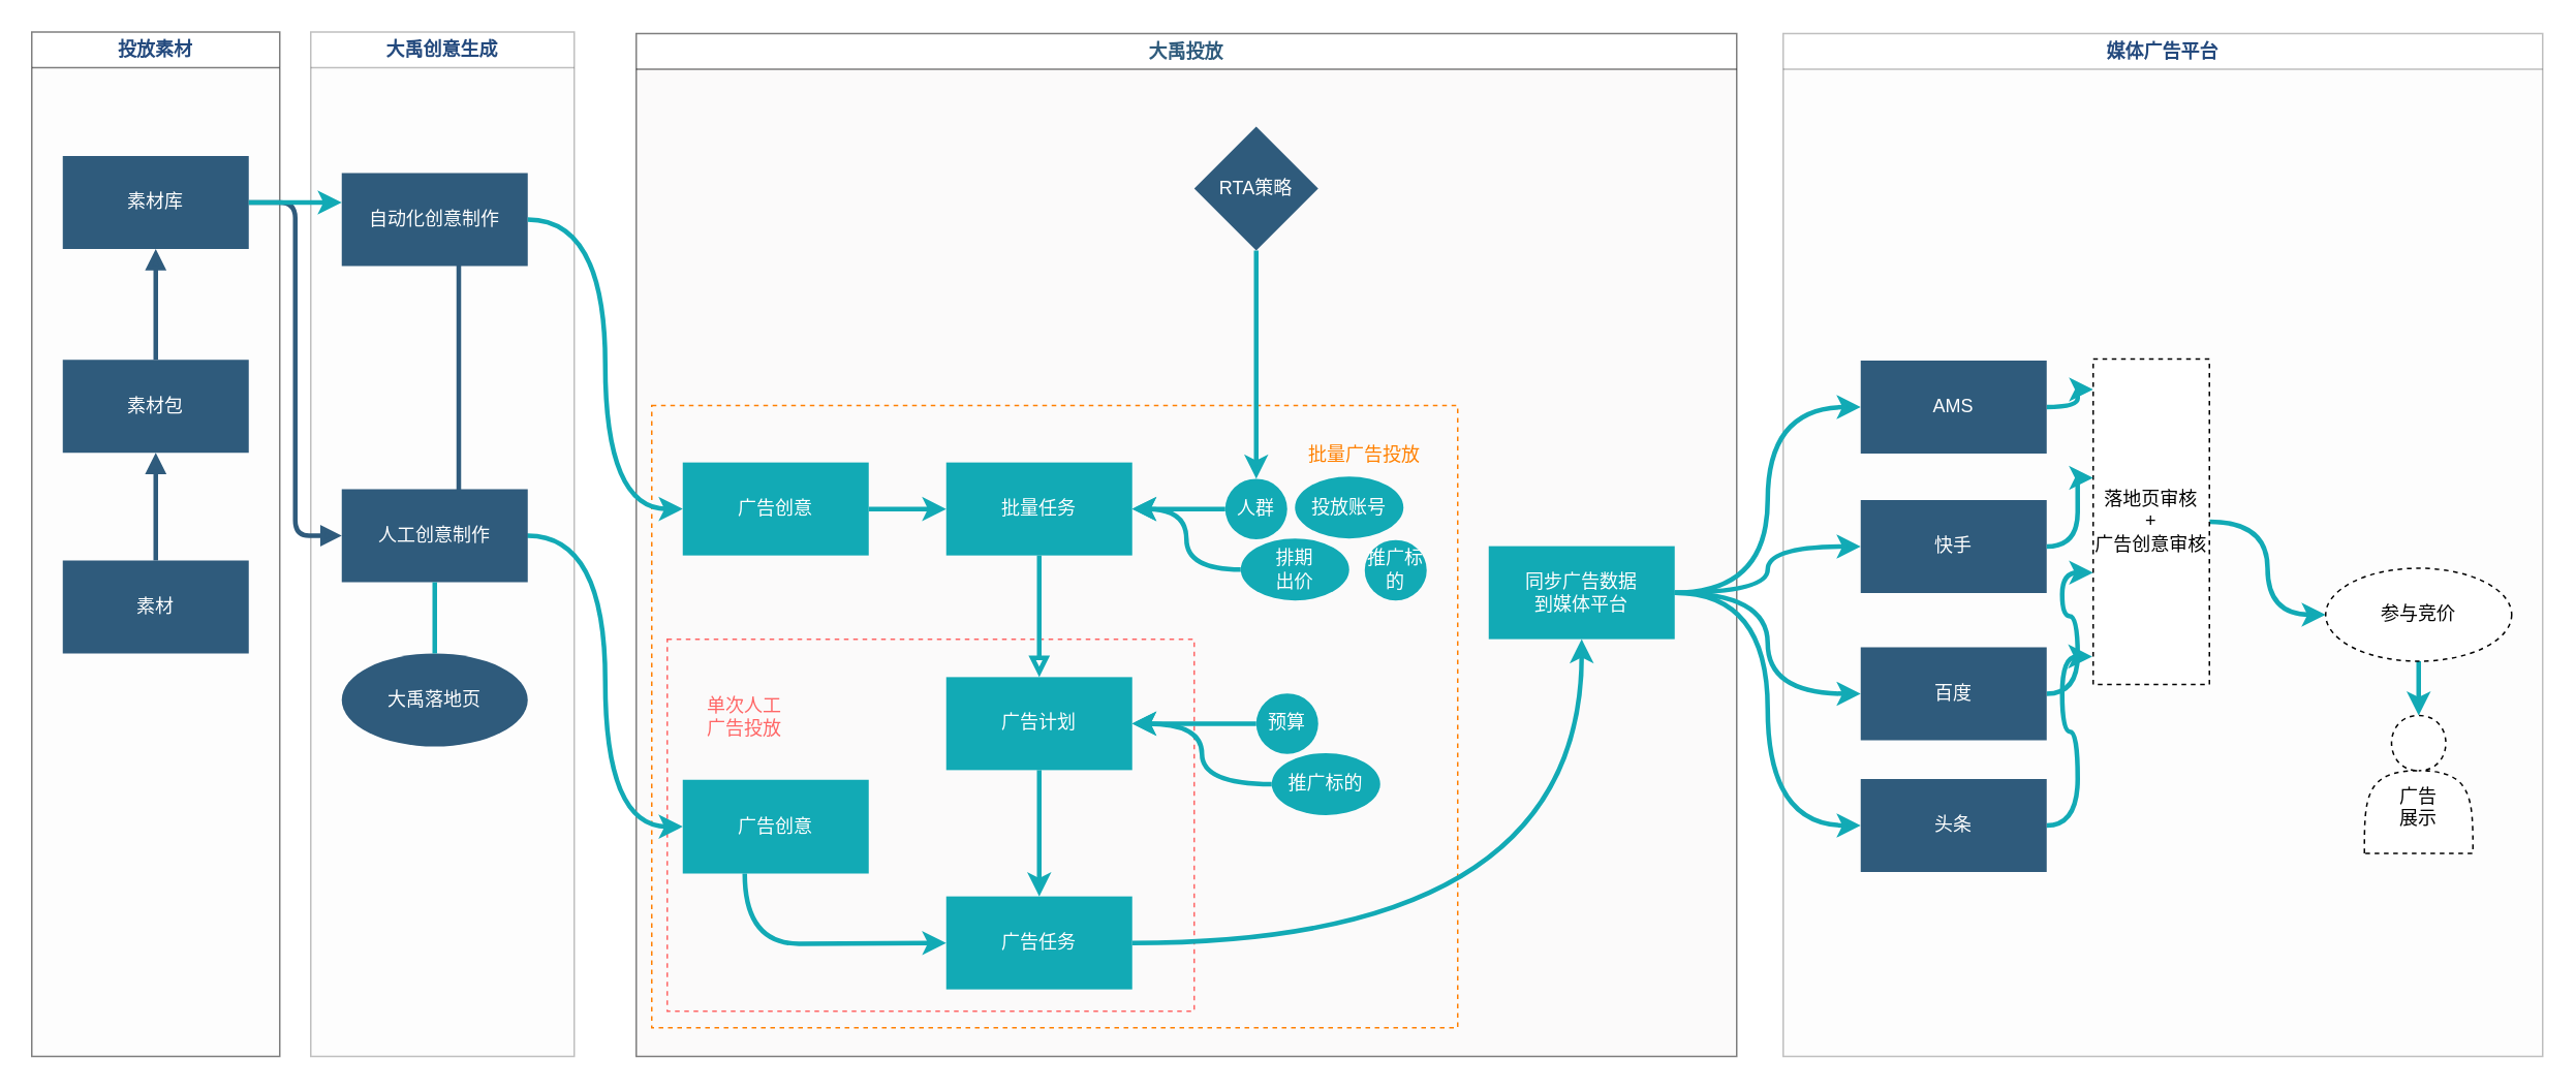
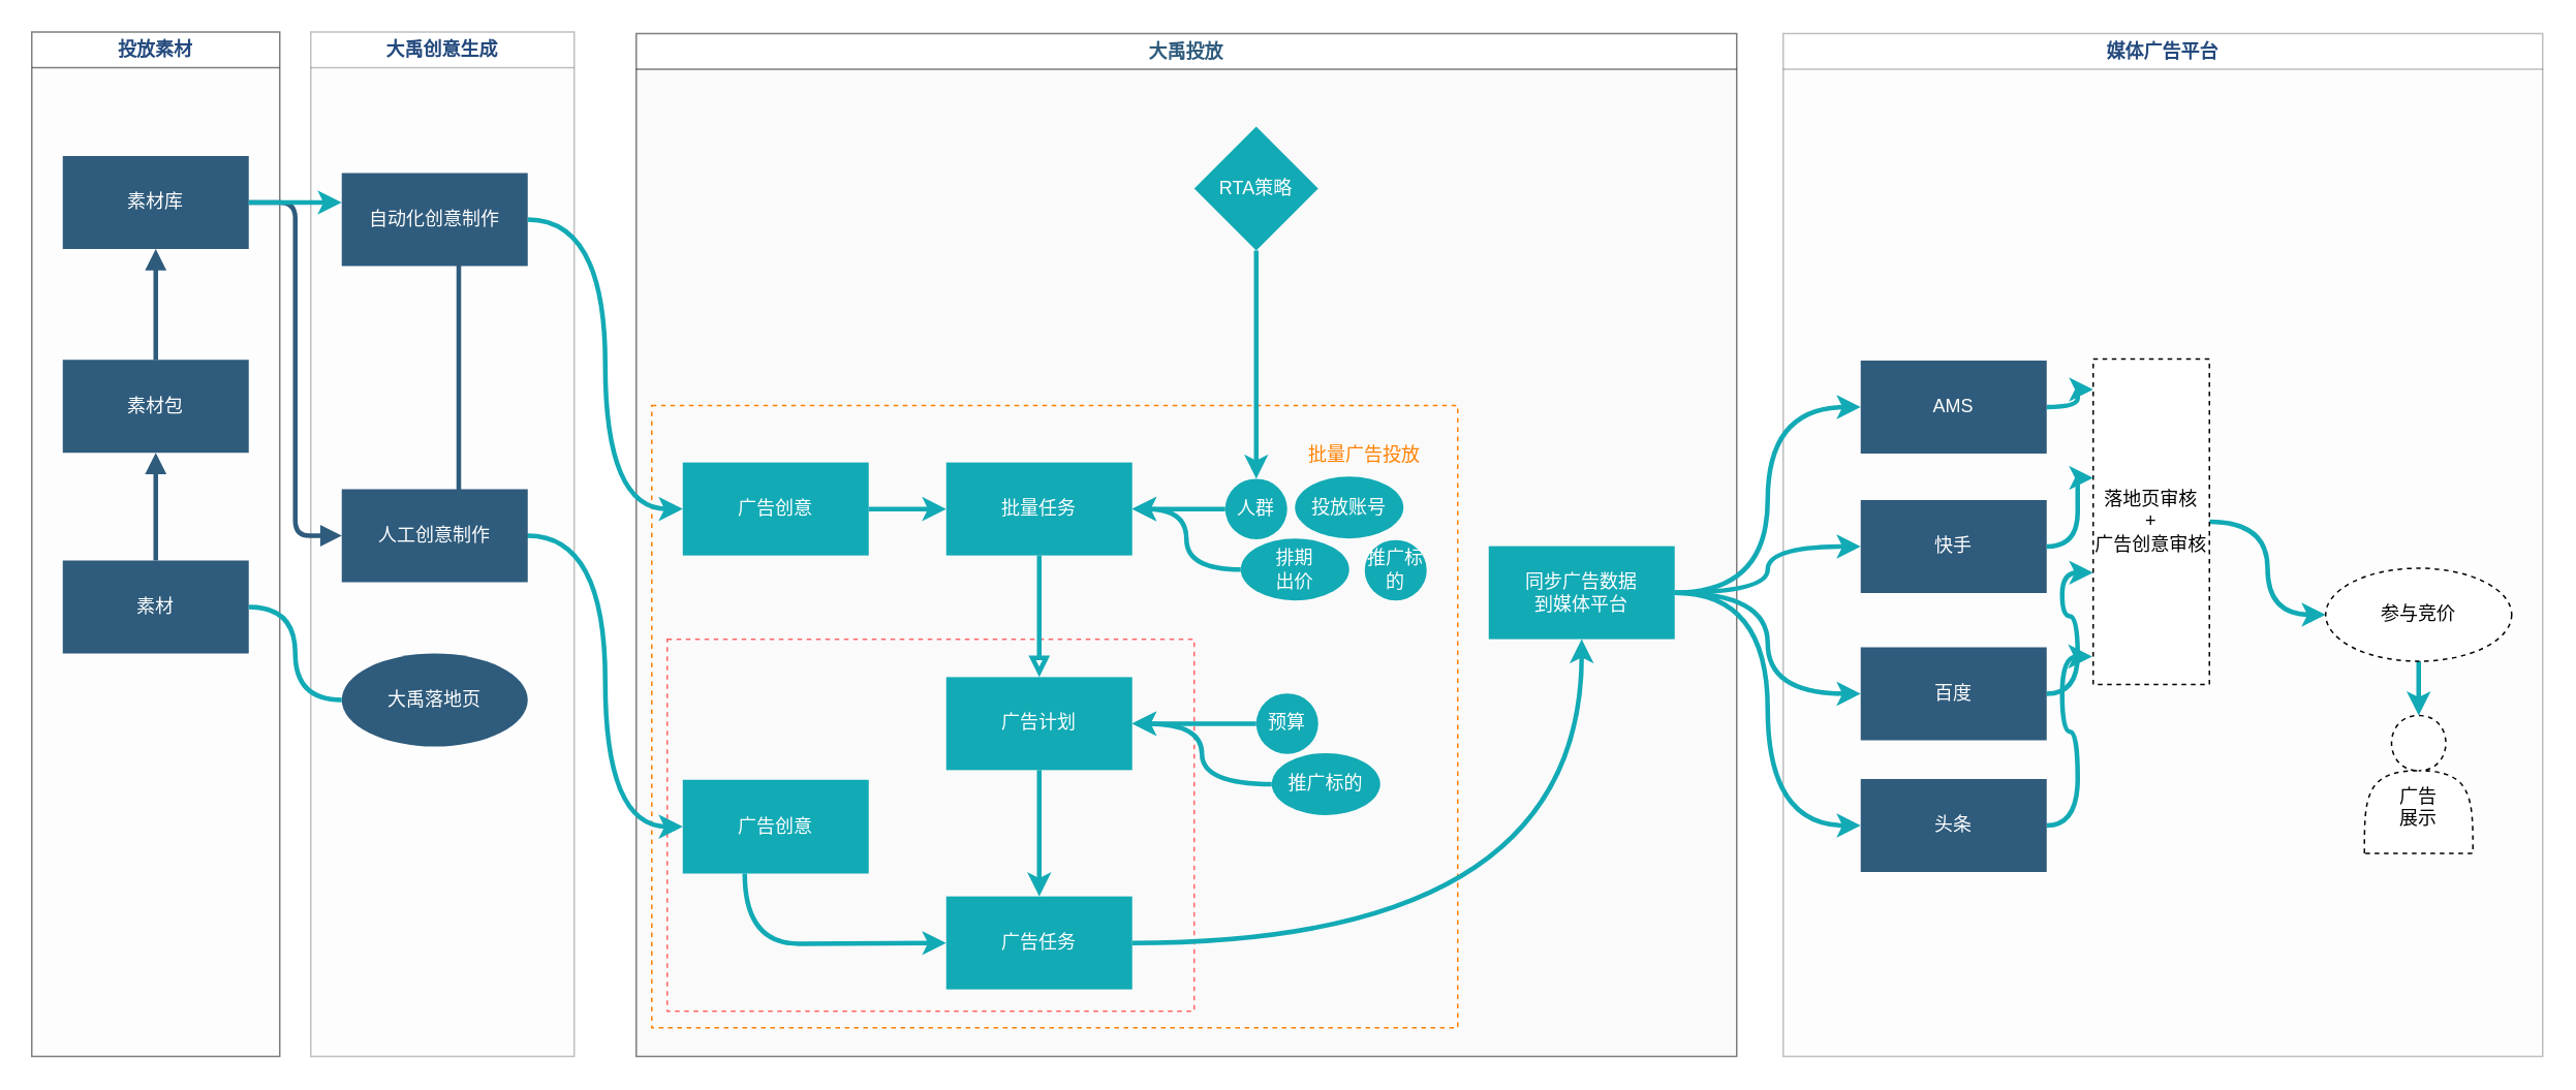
- <mxCell id="48" value="&lt;font color=&quot;#ffffff&quot;&gt;RTA策略&lt;/font&gt;" style="rhombus;whiteSpace=wrap;html=1;fillColor=#2f5b7c;strokeColor=none;rounded=0;strokeWidth=1;" vertex="1" parent="22"><mxGeometry x="360" y="60" width="80" height="80" as="geometry" /></mxCell>
+ <mxCell id="48" value="&lt;font color=&quot;#ffffff&quot;&gt;RTA策略&lt;/font&gt;" style="rhombus;whiteSpace=wrap;html=1;fillColor=#12AAB5;strokeColor=none;rounded=0;strokeWidth=1;" vertex="1" parent="22"><mxGeometry x="360" y="60" width="80" height="80" as="geometry" /></mxCell>
- <mxCell id="55" value="" style="edgeStyle=orthogonalEdgeStyle;curved=1;rounded=0;orthogonalLoop=1;jettySize=auto;html=1;fontColor=#FFFFFF;strokeColor=#12AAB5;strokeWidth=3;endArrow=none;" edge="1" parent="50" source="53" target="54"><mxGeometry relative="1" as="geometry"><mxPoint x="290" y="450" as="sourcePoint" /><mxPoint x="290" y="370" as="targetPoint" /></mxGeometry></mxCell>
+ <mxCell id="55" value="" style="edgeStyle=orthogonalEdgeStyle;curved=1;rounded=0;orthogonalLoop=1;jettySize=auto;html=1;fontColor=#FFFFFF;strokeColor=#12AAB5;strokeWidth=3;endArrow=none;" edge="1" parent="50" source="53" target="5"><mxGeometry relative="1" as="geometry"><mxPoint x="290" y="450" as="sourcePoint" /><mxPoint x="290" y="370" as="targetPoint" /></mxGeometry></mxCell>
- <mxCell id="44" value="&lt;font color=&quot;#ff6666&quot;&gt;单次人工广告投放&lt;/font&gt;" style="text;html=1;strokeColor=none;fillColor=none;align=center;verticalAlign=middle;whiteSpace=wrap;rounded=0;fontColor=#FFFFFF;" vertex="1" parent="22"><mxGeometry x="40" y="425.75" width="60" height="30" as="geometry" /></mxCell>
